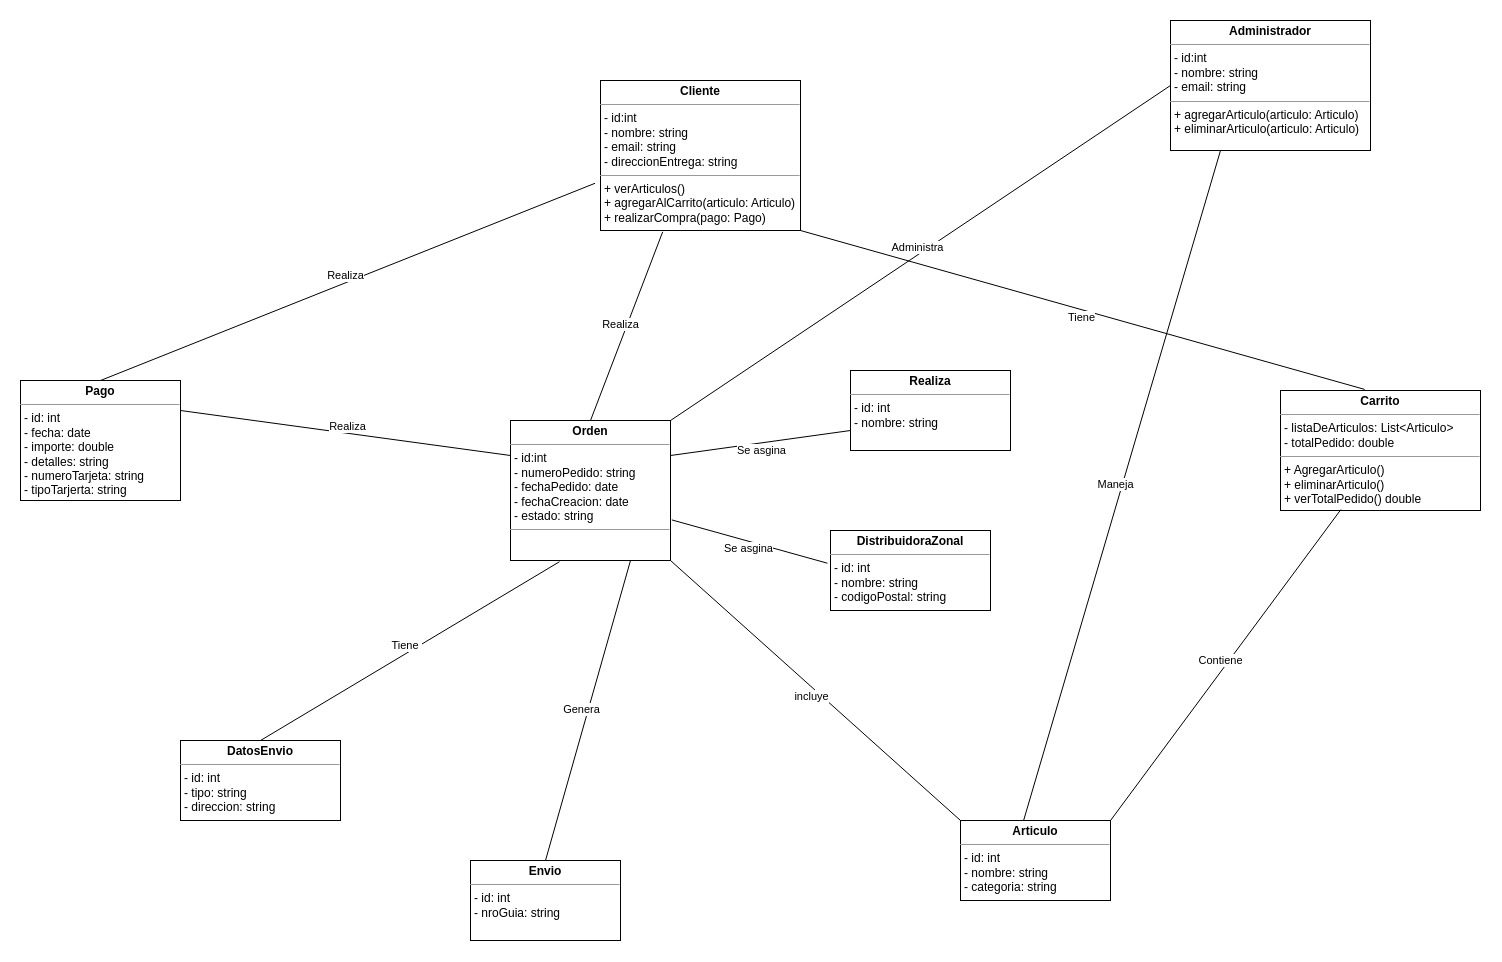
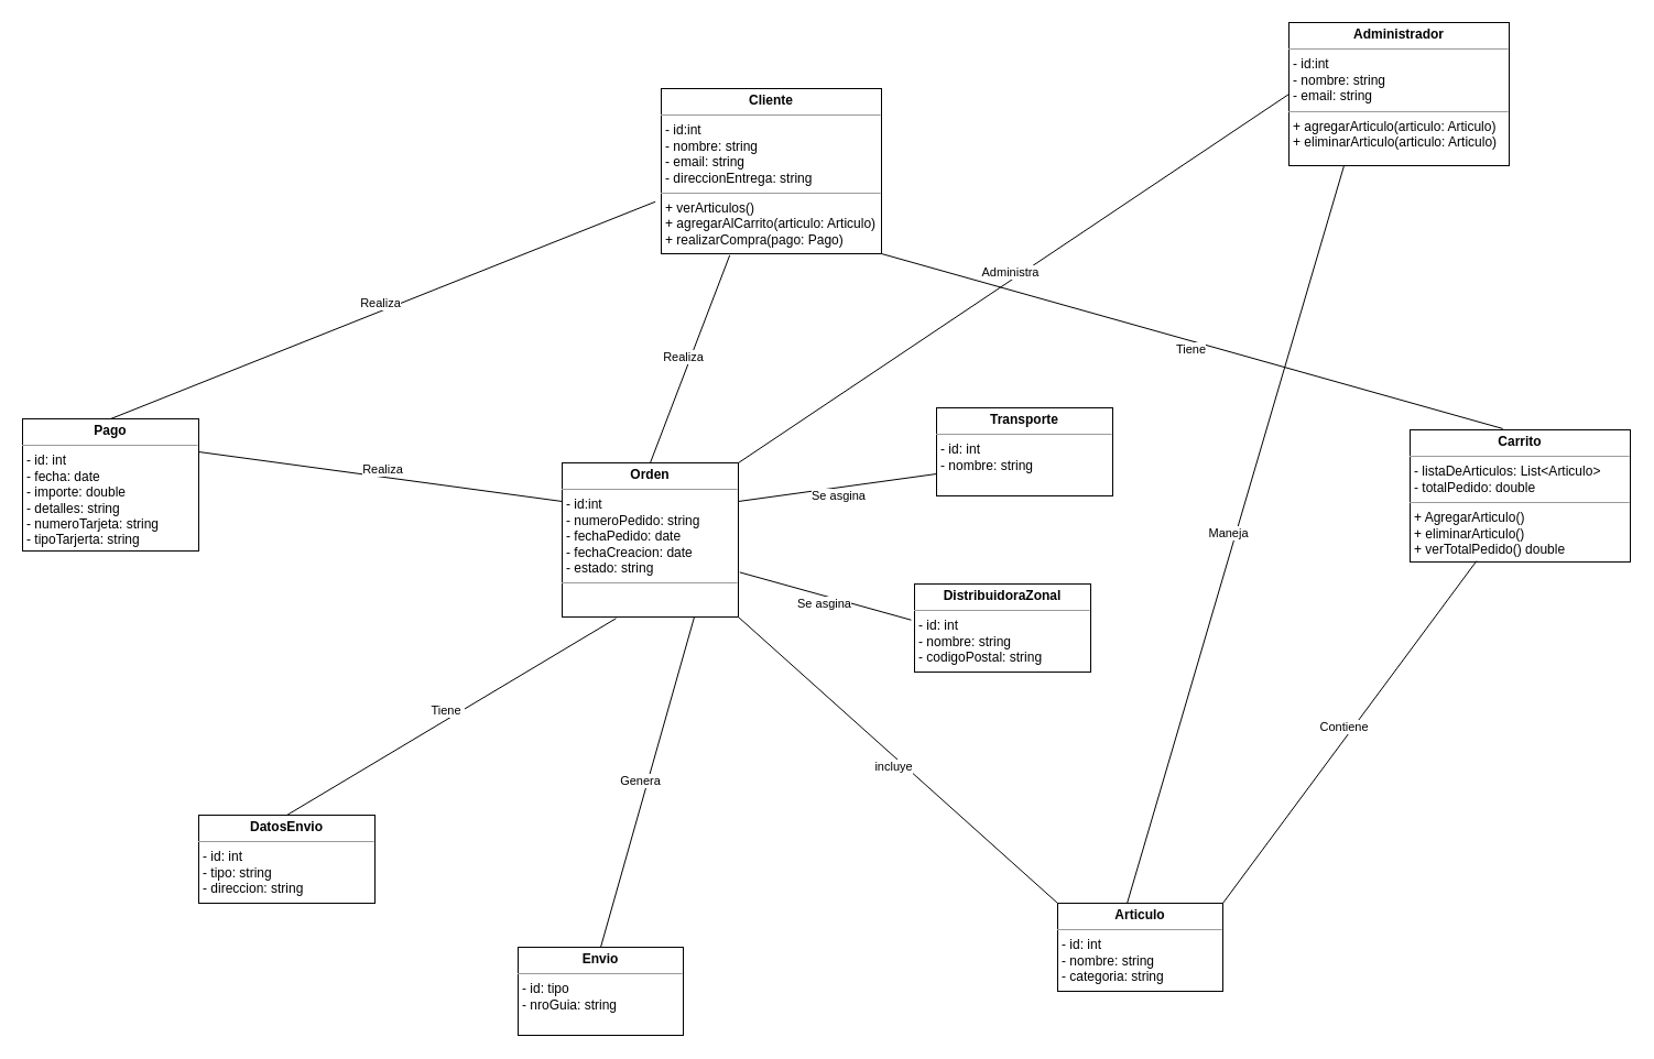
- <mxCell id="3" value="&lt;p style=&quot;margin:0px;margin-top:4px;text-align:center;&quot;&gt;&lt;b&gt;Realiza&lt;/b&gt;&lt;/p&gt;&lt;hr size=&quot;1&quot;&gt;&lt;p style=&quot;margin:0px;margin-left:4px;&quot;&gt;- id: int&lt;/p&gt;&lt;p style=&quot;margin:0px;margin-left:4px;&quot;&gt;- nombre: string&lt;/p&gt;" style="verticalAlign=top;align=left;overflow=fill;fontSize=12;fontFamily=Helvetica;html=1;whiteSpace=wrap;" vertex="1" parent="1"><mxGeometry x="850" y="370" width="160" height="80" as="geometry" /></mxCell>
+ <mxCell id="3" value="&lt;p style=&quot;margin:0px;margin-top:4px;text-align:center;&quot;&gt;&lt;b&gt;Transporte&lt;/b&gt;&lt;/p&gt;&lt;hr size=&quot;1&quot;&gt;&lt;p style=&quot;margin:0px;margin-left:4px;&quot;&gt;- id: int&lt;/p&gt;&lt;p style=&quot;margin:0px;margin-left:4px;&quot;&gt;- nombre: string&lt;/p&gt;" style="verticalAlign=top;align=left;overflow=fill;fontSize=12;fontFamily=Helvetica;html=1;whiteSpace=wrap;" vertex="1" parent="1"><mxGeometry x="850" y="370" width="160" height="80" as="geometry" /></mxCell>
- <mxCell id="29" value="&lt;p style=&quot;margin:0px;margin-top:4px;text-align:center;&quot;&gt;&lt;b&gt;Envio&lt;/b&gt;&lt;/p&gt;&lt;hr size=&quot;1&quot;&gt;&lt;p style=&quot;margin:0px;margin-left:4px;&quot;&gt;- id: int&lt;/p&gt;&lt;p style=&quot;margin:0px;margin-left:4px;&quot;&gt;- nroGuia: string&lt;/p&gt;" style="verticalAlign=top;align=left;overflow=fill;fontSize=12;fontFamily=Helvetica;html=1;whiteSpace=wrap;" vertex="1" parent="1"><mxGeometry x="470" y="860" width="150" height="80" as="geometry" /></mxCell>
+ <mxCell id="29" value="&lt;p style=&quot;margin:0px;margin-top:4px;text-align:center;&quot;&gt;&lt;b&gt;Envio&lt;/b&gt;&lt;/p&gt;&lt;hr size=&quot;1&quot;&gt;&lt;p style=&quot;margin:0px;margin-left:4px;&quot;&gt;- id: tipo&lt;/p&gt;&lt;p style=&quot;margin:0px;margin-left:4px;&quot;&gt;- nroGuia: string&lt;/p&gt;" style="verticalAlign=top;align=left;overflow=fill;fontSize=12;fontFamily=Helvetica;html=1;whiteSpace=wrap;" vertex="1" parent="1"><mxGeometry x="470" y="860" width="150" height="80" as="geometry" /></mxCell>
